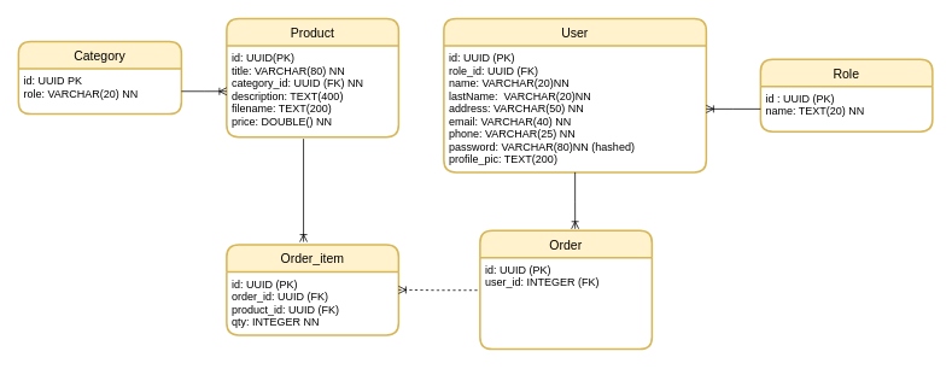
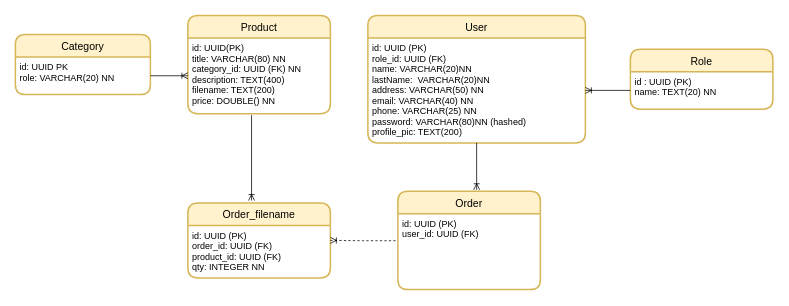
- <mxCell id="15" value="Order_item" style="swimlane;childLayout=stackLayout;horizontal=1;startSize=30;horizontalStack=0;rounded=1;fontSize=14;fontStyle=0;strokeWidth=2;resizeParent=0;resizeLast=1;shadow=0;dashed=0;align=center;fillColor=#fff2cc;strokeColor=#d6b656;" vertex="1" parent="1"><mxGeometry x="250" y="270" width="190" height="100" as="geometry" /></mxCell>
+ <mxCell id="15" value="Order_filename" style="swimlane;childLayout=stackLayout;horizontal=1;startSize=30;horizontalStack=0;rounded=1;fontSize=14;fontStyle=0;strokeWidth=2;resizeParent=0;resizeLast=1;shadow=0;dashed=0;align=center;fillColor=#fff2cc;strokeColor=#d6b656;" vertex="1" parent="1"><mxGeometry x="250" y="270" width="190" height="100" as="geometry" /></mxCell>
- <mxCell id="14" value="id: UUID (PK)&#10;user_id: INTEGER (FK)" style="align=left;strokeColor=none;fillColor=none;spacingLeft=4;fontSize=12;verticalAlign=top;resizable=0;rotatable=0;part=1;" vertex="1" parent="13"><mxGeometry y="30" width="190" height="101" as="geometry" /></mxCell>
+ <mxCell id="14" value="id: UUID (PK)&#10;user_id: UUID (FK)" style="align=left;strokeColor=none;fillColor=none;spacingLeft=4;fontSize=12;verticalAlign=top;resizable=0;rotatable=0;part=1;" vertex="1" parent="13"><mxGeometry y="30" width="190" height="101" as="geometry" /></mxCell>
